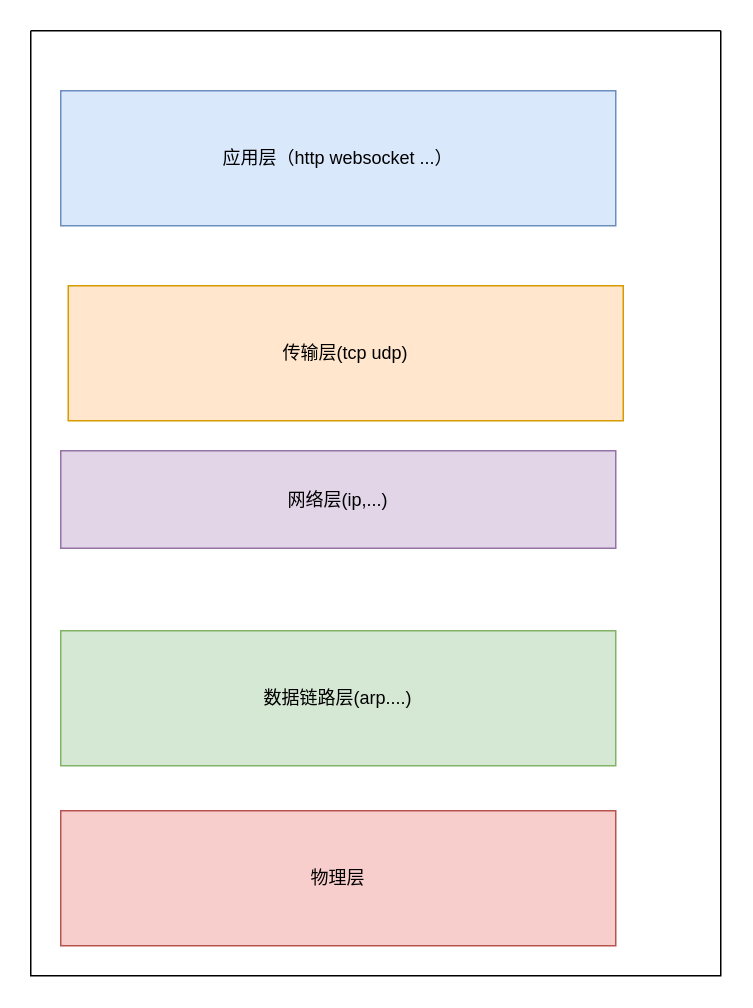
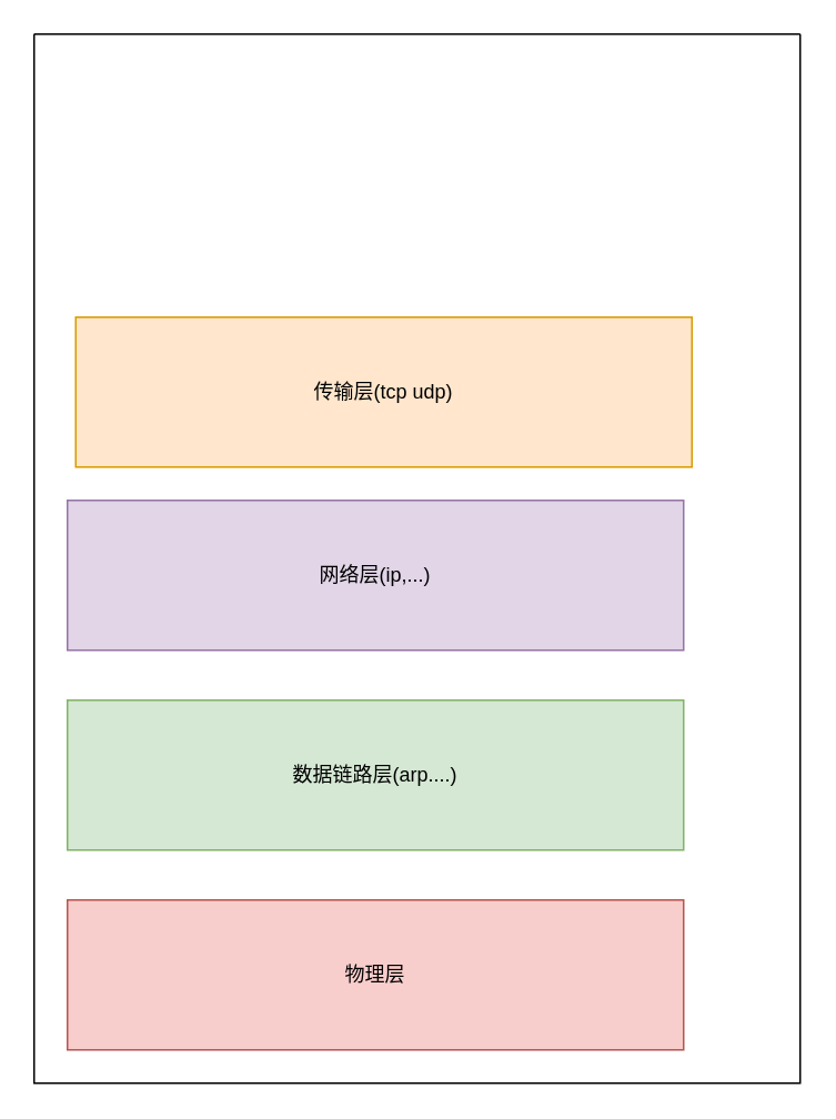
- <mxCell id="3" value="应用层（http websocket ...）" style="rounded=0;whiteSpace=wrap;html=1;fillColor=#dae8fc;strokeColor=#6c8ebf;" parent="2" vertex="1"><mxGeometry x="20" y="40" width="370" height="90" as="geometry" /></mxCell>
- <mxCell id="5" value="网络层(ip,...)" style="rounded=0;whiteSpace=wrap;html=1;fillColor=#e1d5e7;strokeColor=#9673a6;" parent="2" vertex="1"><mxGeometry x="20" y="280" width="370" height="65" as="geometry" /></mxCell>
+ <mxCell id="5" value="网络层(ip,...)" style="rounded=0;whiteSpace=wrap;html=1;fillColor=#e1d5e7;strokeColor=#9673a6;" parent="2" vertex="1"><mxGeometry x="20" y="280" width="370" height="90" as="geometry" /></mxCell>
